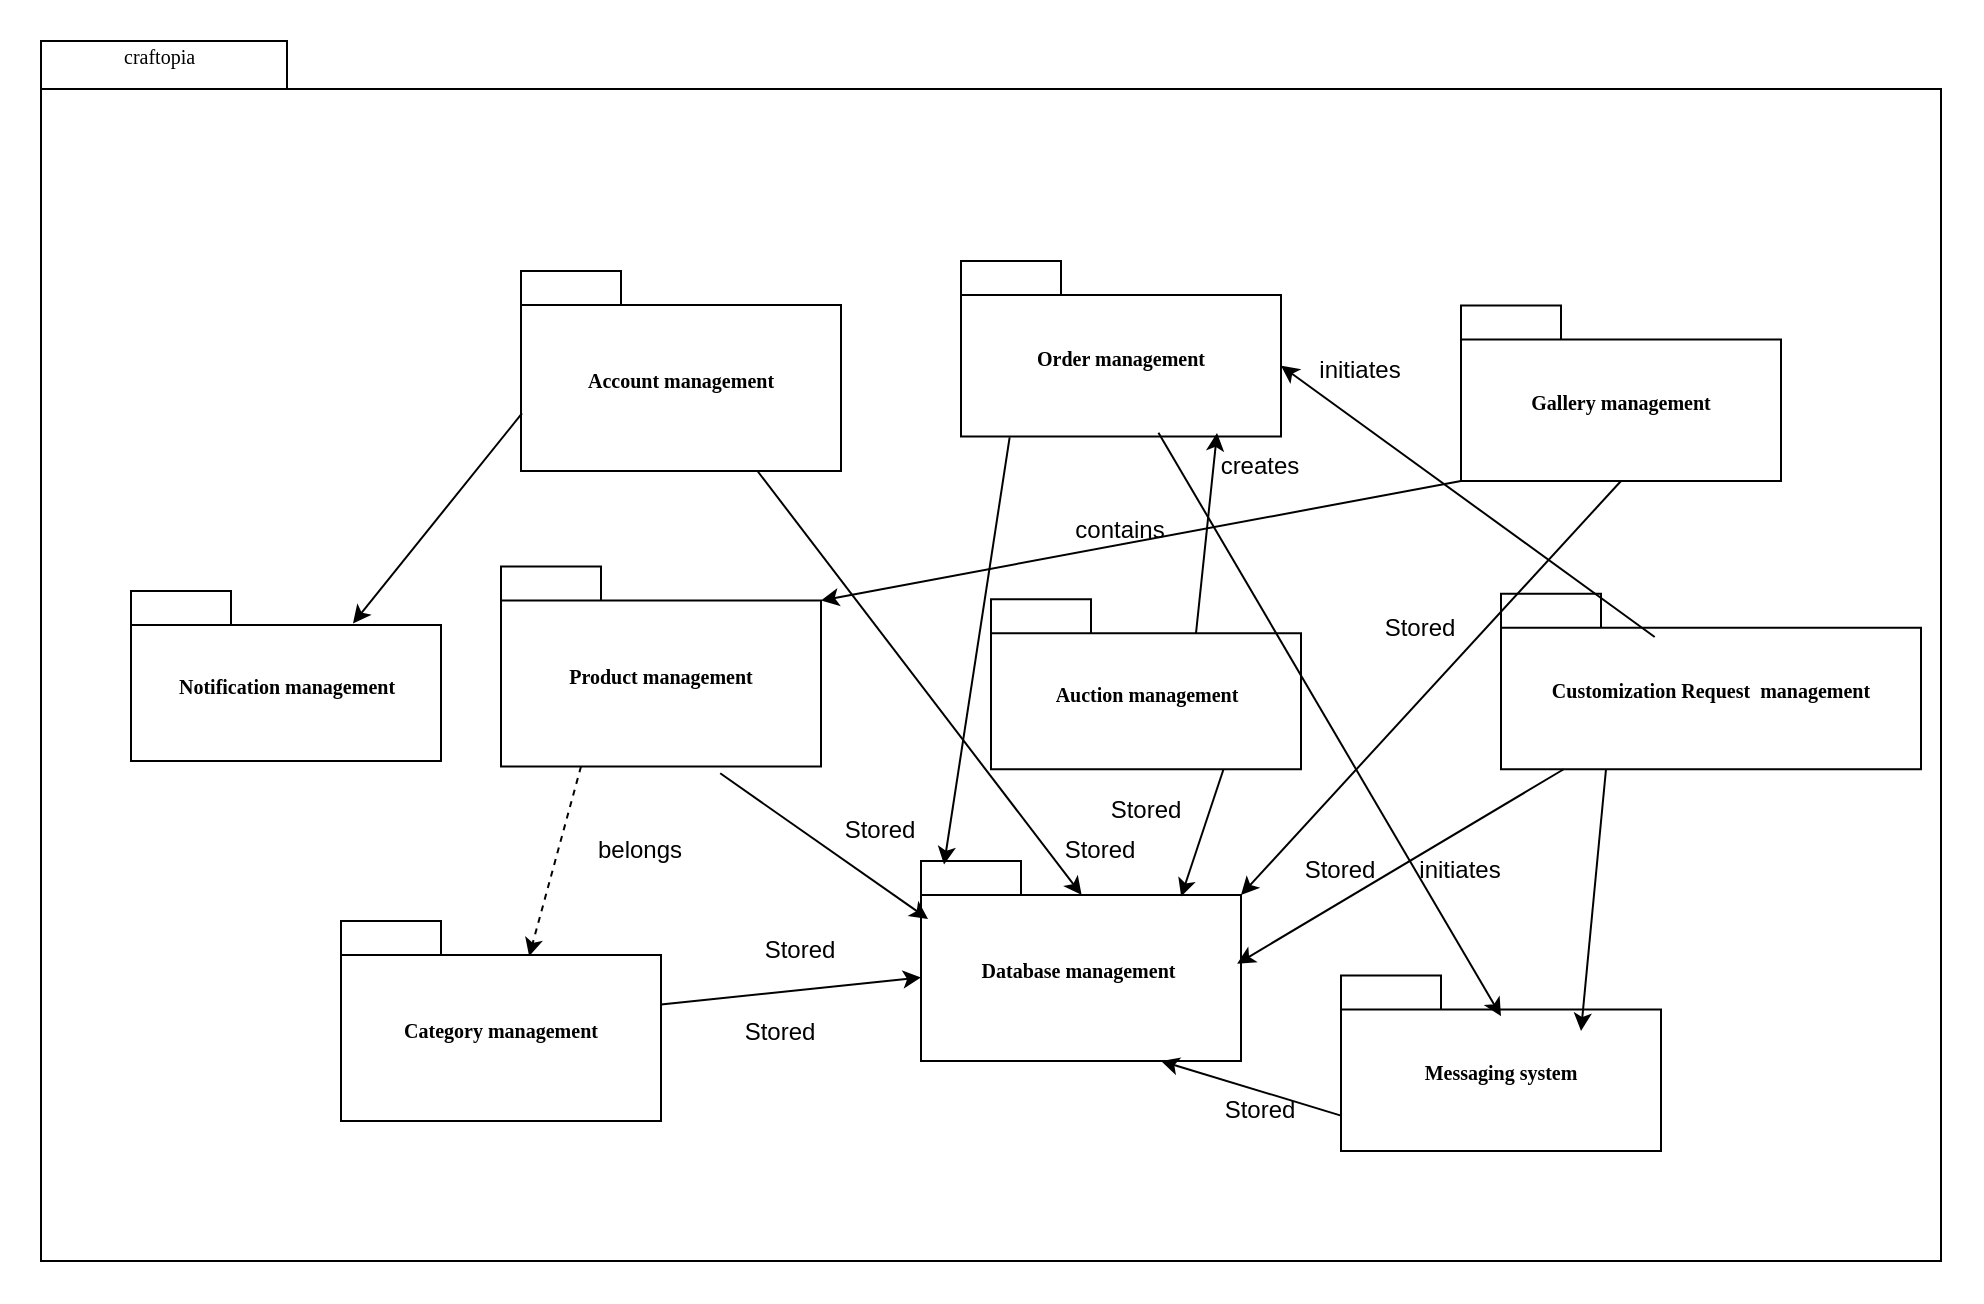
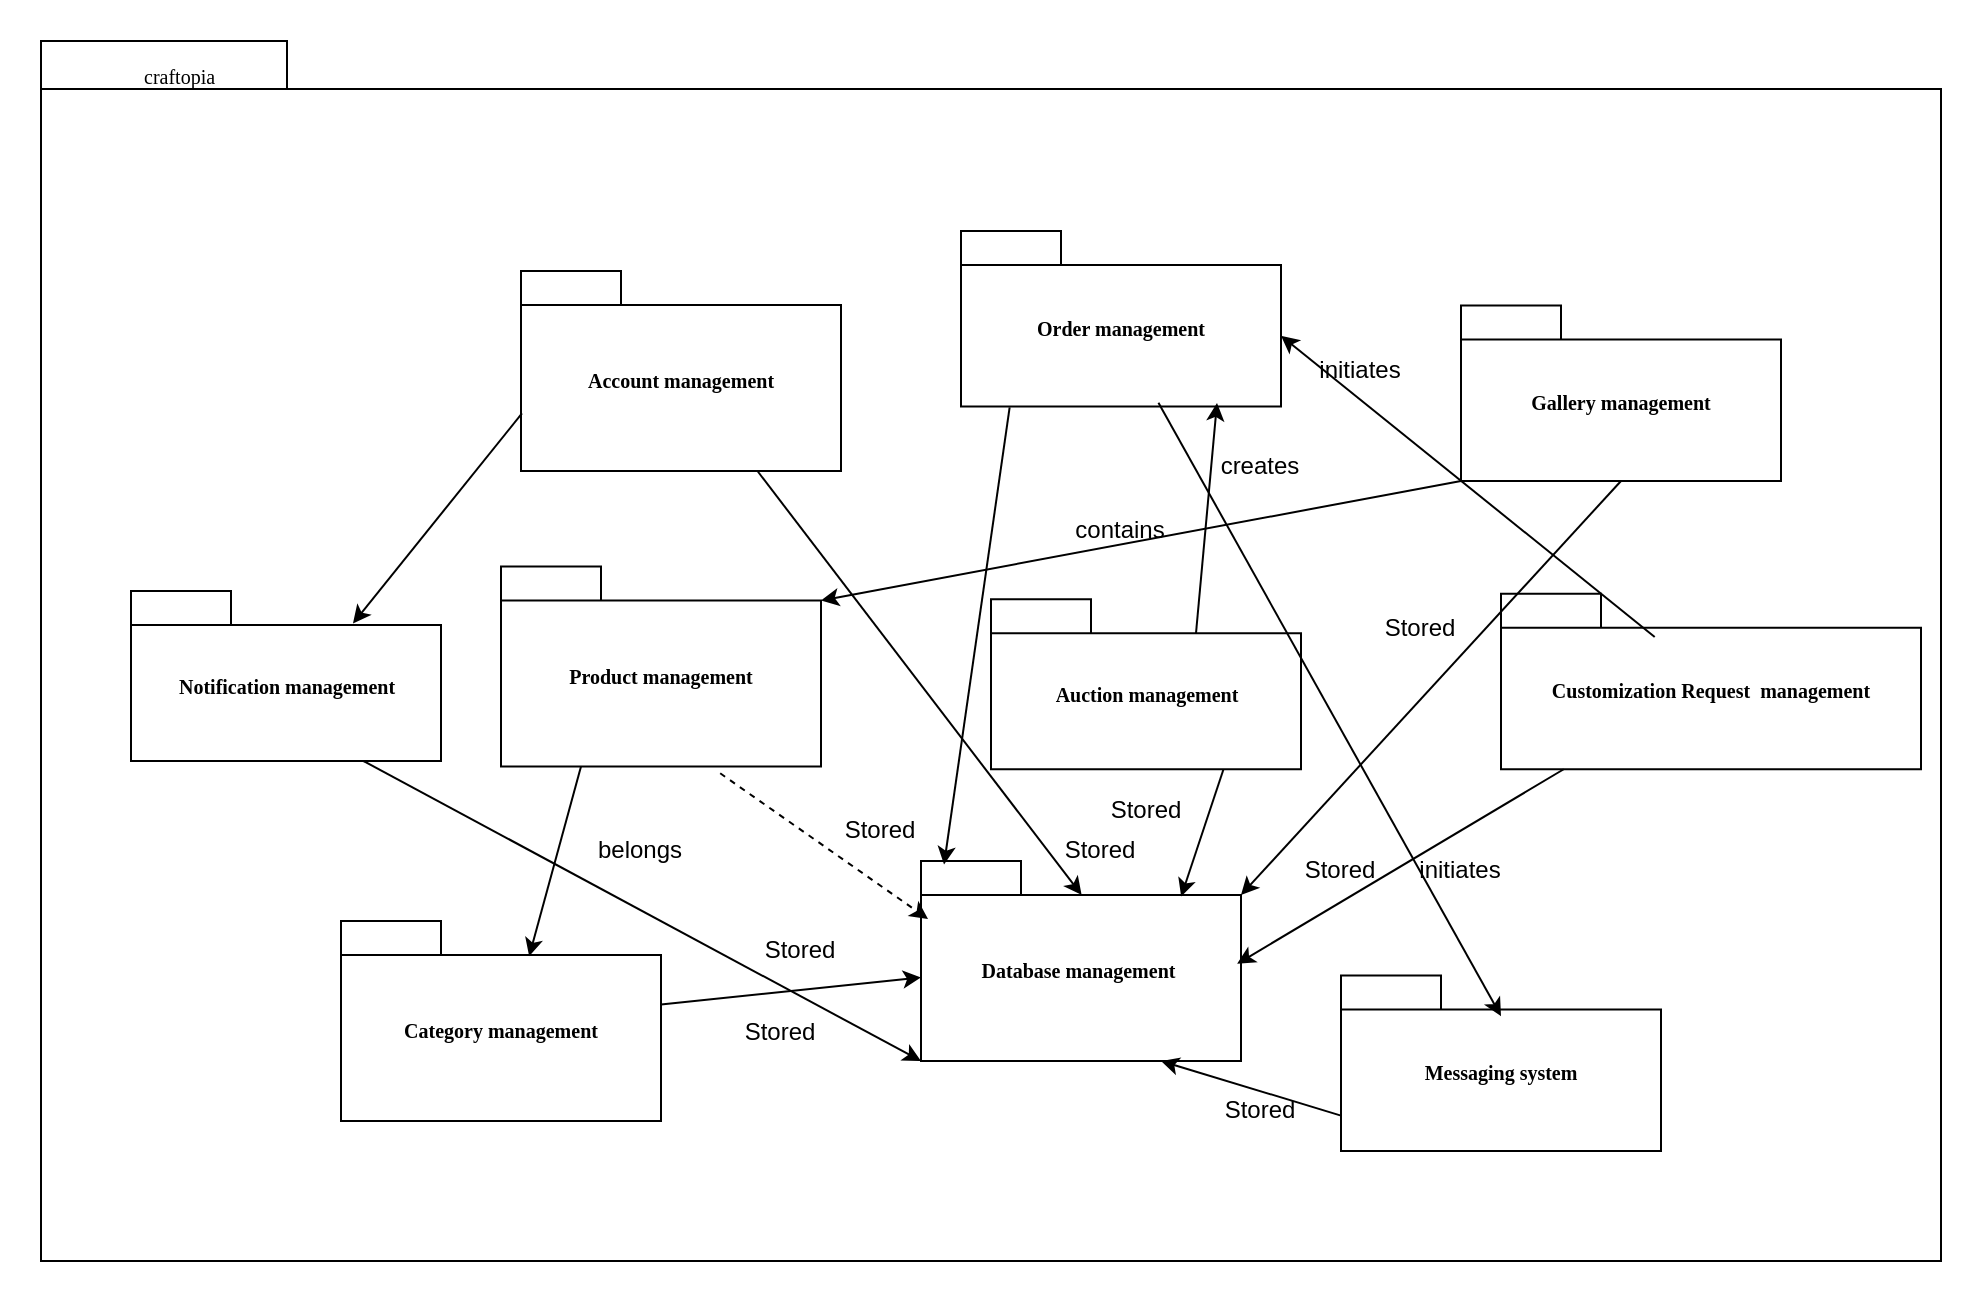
- <mxCell id="7" value="craftopia" style="text;html=1;align=left;verticalAlign=top;spacingTop=-4;fontSize=10;fontFamily=Verdana" parent="1" vertex="1"><mxGeometry x="60" y="20" width="80" height="30" as="geometry" /></mxCell>
+ <mxCell id="7" value="craftopia" style="text;html=1;align=left;verticalAlign=top;spacingTop=-4;fontSize=10;fontFamily=Verdana" parent="1" vertex="1"><mxGeometry x="70" y="30" width="80" height="30" as="geometry" /></mxCell>
- <mxCell id="5" value="Order management" style="shape=folder;fontStyle=1;spacingTop=10;tabWidth=50;tabHeight=17;tabPosition=left;html=1;rounded=0;shadow=0;comic=0;labelBackgroundColor=none;strokeColor=#000000;strokeWidth=1;fillColor=#ffffff;fontFamily=Verdana;fontSize=10;fontColor=#000000;align=center;" parent="1" vertex="1"><mxGeometry x="480" y="130" width="160" height="87.75" as="geometry" /></mxCell>
+ <mxCell id="5" value="Order management" style="shape=folder;fontStyle=1;spacingTop=10;tabWidth=50;tabHeight=17;tabPosition=left;html=1;rounded=0;shadow=0;comic=0;labelBackgroundColor=none;strokeColor=#000000;strokeWidth=1;fillColor=#ffffff;fontFamily=Verdana;fontSize=10;fontColor=#000000;align=center;" parent="1" vertex="1"><mxGeometry x="480" y="115" width="160" height="87.75" as="geometry" /></mxCell>
- <mxCell id="31" value="" style="endArrow=classic;html=1;rounded=0;entryX=0.022;entryY=0.29;entryDx=0;entryDy=0;entryPerimeter=0;exitX=0.685;exitY=1.034;exitDx=0;exitDy=0;exitPerimeter=0;" edge="1" parent="1" source="4" target="24"><mxGeometry width="50" height="50" relative="1" as="geometry"><mxPoint x="340" y="434" as="sourcePoint" /><mxPoint x="470" y="420" as="targetPoint" /></mxGeometry></mxCell>
+ <mxCell id="31" value="" style="endArrow=classic;html=1;rounded=0;entryX=0.022;entryY=0.29;entryDx=0;entryDy=0;entryPerimeter=0;exitX=0.685;exitY=1.034;exitDx=0;exitDy=0;exitPerimeter=0;dashed=1;" edge="1" parent="1" source="4" target="24"><mxGeometry width="50" height="50" relative="1" as="geometry"><mxPoint x="340" y="434" as="sourcePoint" /><mxPoint x="470" y="420" as="targetPoint" /></mxGeometry></mxCell>
- <mxCell id="15" value="" style="endArrow=classic;html=1;rounded=0;exitX=0.25;exitY=1;exitDx=0;exitDy=0;exitPerimeter=0;entryX=0.588;entryY=0.176;entryDx=0;entryDy=0;entryPerimeter=0;dashed=1;" parent="1" source="4" target="10" edge="1"><mxGeometry width="50" height="50" relative="1" as="geometry"><mxPoint x="270" y="465" as="sourcePoint" /><mxPoint x="320" y="415" as="targetPoint" /></mxGeometry></mxCell>
+ <mxCell id="15" value="" style="endArrow=classic;html=1;rounded=0;exitX=0.25;exitY=1;exitDx=0;exitDy=0;exitPerimeter=0;entryX=0.588;entryY=0.176;entryDx=0;entryDy=0;entryPerimeter=0;" parent="1" source="4" target="10" edge="1"><mxGeometry width="50" height="50" relative="1" as="geometry"><mxPoint x="270" y="465" as="sourcePoint" /><mxPoint x="320" y="415" as="targetPoint" /></mxGeometry></mxCell>
- <mxCell id="18" value="" style="endArrow=classic;html=1;rounded=0;exitX=0.25;exitY=1;exitDx=0;exitDy=0;exitPerimeter=0;entryX=0.75;entryY=0.316;entryDx=0;entryDy=0;entryPerimeter=0;" parent="1" source="9" target="12" edge="1"><mxGeometry width="50" height="50" relative="1" as="geometry"><mxPoint x="750" y="450" as="sourcePoint" /><mxPoint x="800" y="400" as="targetPoint" /></mxGeometry></mxCell>
+ <mxCell id="35" value="" style="endArrow=classic;html=1;rounded=0;exitX=0.75;exitY=1;exitDx=0;exitDy=0;exitPerimeter=0;entryX=0;entryY=0;entryDx=0;entryDy=100;entryPerimeter=0;" edge="1" parent="1" source="11" target="24"><mxGeometry width="50" height="50" relative="1" as="geometry"><mxPoint x="370" y="542" as="sourcePoint" /><mxPoint x="500" y="528" as="targetPoint" /></mxGeometry></mxCell>
